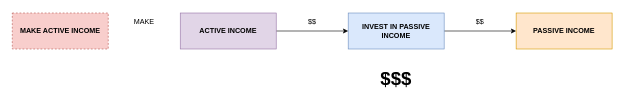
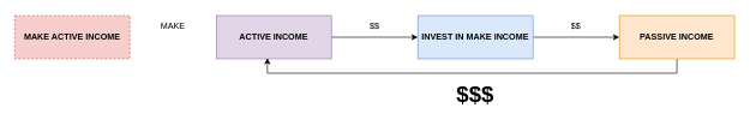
- <mxCell id="7" value="&lt;b&gt;INVEST IN PASSIVE INCOME&lt;/b&gt;" style="rounded=0;whiteSpace=wrap;html=1;fillColor=#dae8fc;strokeColor=#6c8ebf;" vertex="1" parent="1"><mxGeometry x="580" y="21" width="160" height="60" as="geometry" /></mxCell>
+ <mxCell id="7" value="&lt;b&gt;INVEST IN MAKE INCOME&lt;/b&gt;" style="rounded=0;whiteSpace=wrap;html=1;fillColor=#dae8fc;strokeColor=#6c8ebf;" vertex="1" parent="1"><mxGeometry x="580" y="21" width="160" height="60" as="geometry" /></mxCell>
+ <mxCell id="8" style="edgeStyle=orthogonalEdgeStyle;rounded=0;orthogonalLoop=1;jettySize=auto;html=1;exitX=0.5;exitY=1;exitDx=0;exitDy=0;entryX=0.444;entryY=0.983;entryDx=0;entryDy=0;entryPerimeter=0;" edge="1" parent="1" source="9" target="4"><mxGeometry relative="1" as="geometry" /></mxCell>
